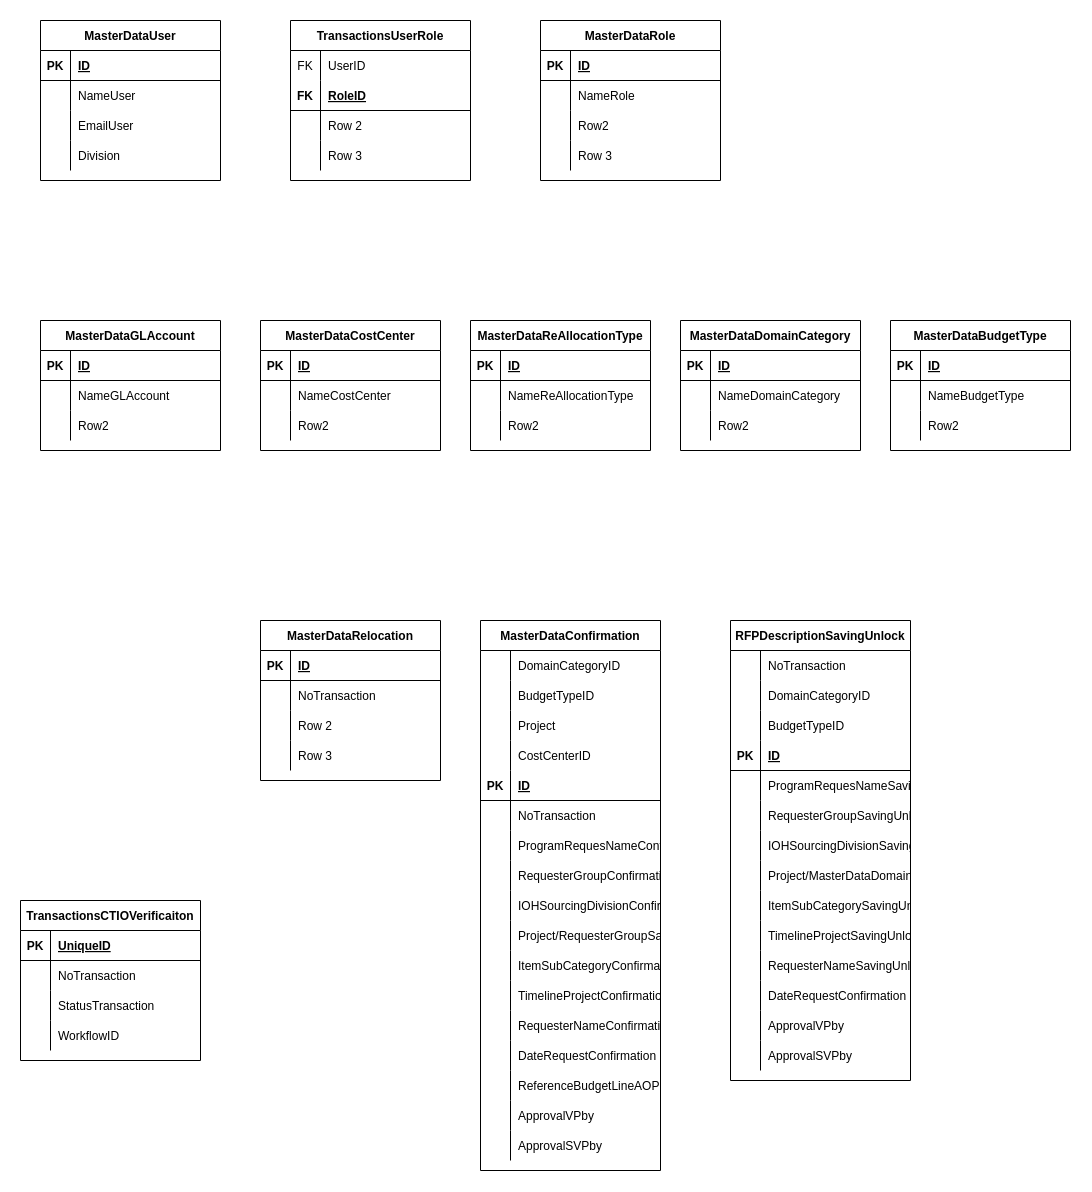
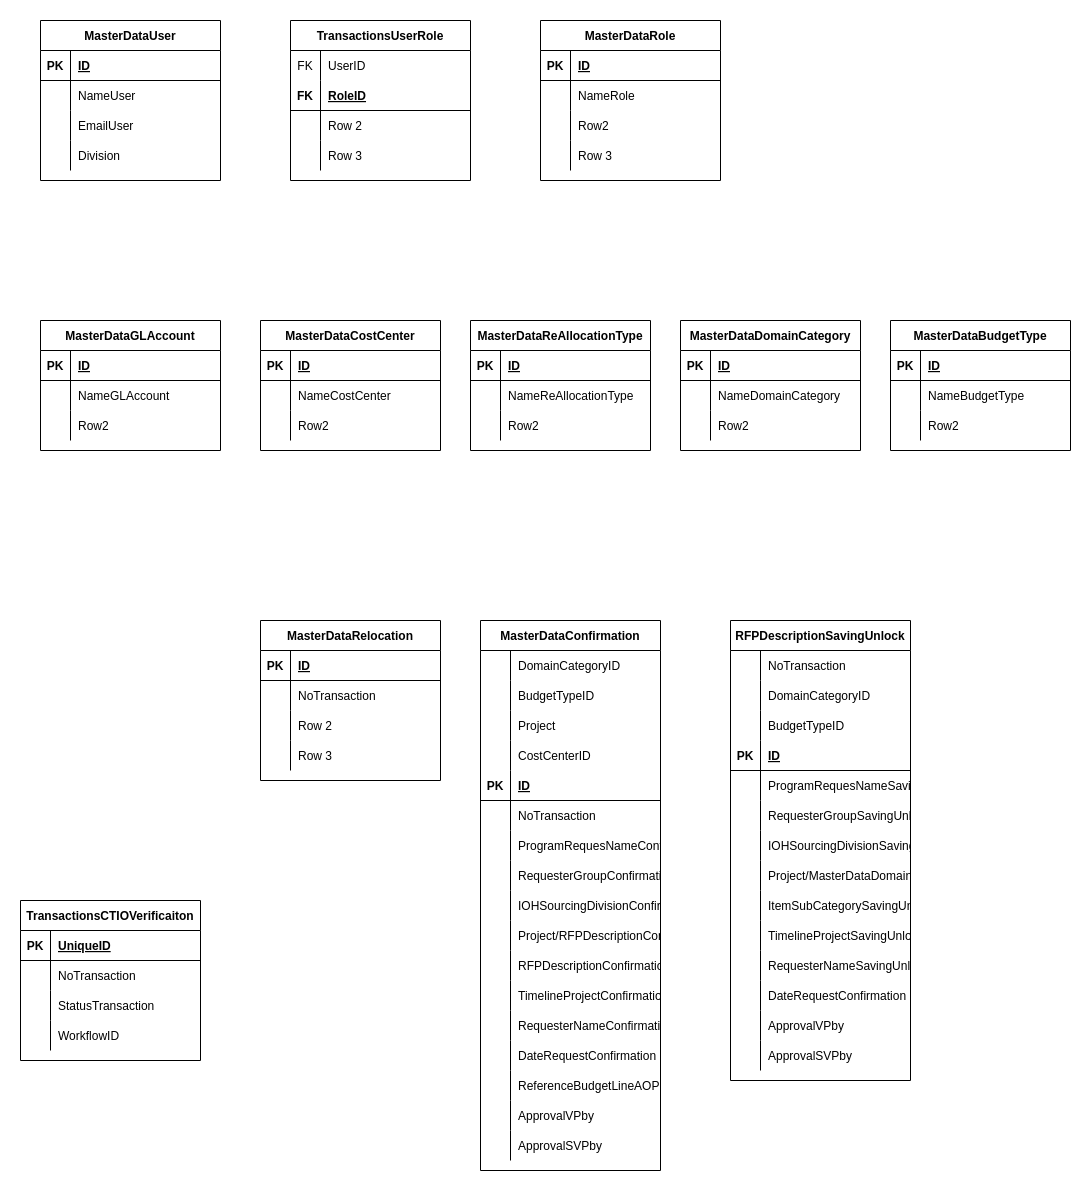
- <mxCell id="134" value="Project/RequesterGroupSavingUnlock" style="shape=partialRectangle;connectable=0;fillColor=none;top=0;left=0;bottom=0;right=0;align=left;spacingLeft=6;overflow=hidden;" vertex="1" parent="132"><mxGeometry x="30" width="150" height="30" as="geometry"><mxRectangle width="150" height="30" as="alternateBounds" /></mxGeometry></mxCell>
+ <mxCell id="134" value="Project/RFPDescriptionConfirmation" style="shape=partialRectangle;connectable=0;fillColor=none;top=0;left=0;bottom=0;right=0;align=left;spacingLeft=6;overflow=hidden;" vertex="1" parent="132"><mxGeometry x="30" width="150" height="30" as="geometry"><mxRectangle width="150" height="30" as="alternateBounds" /></mxGeometry></mxCell>
- <mxCell id="137" value="ItemSubCategoryConfirmation" style="shape=partialRectangle;connectable=0;fillColor=none;top=0;left=0;bottom=0;right=0;align=left;spacingLeft=6;overflow=hidden;" vertex="1" parent="135"><mxGeometry x="30" width="150" height="30" as="geometry"><mxRectangle width="150" height="30" as="alternateBounds" /></mxGeometry></mxCell>
+ <mxCell id="137" value="RFPDescriptionConfirmation" style="shape=partialRectangle;connectable=0;fillColor=none;top=0;left=0;bottom=0;right=0;align=left;spacingLeft=6;overflow=hidden;" vertex="1" parent="135"><mxGeometry x="30" width="150" height="30" as="geometry"><mxRectangle width="150" height="30" as="alternateBounds" /></mxGeometry></mxCell>
